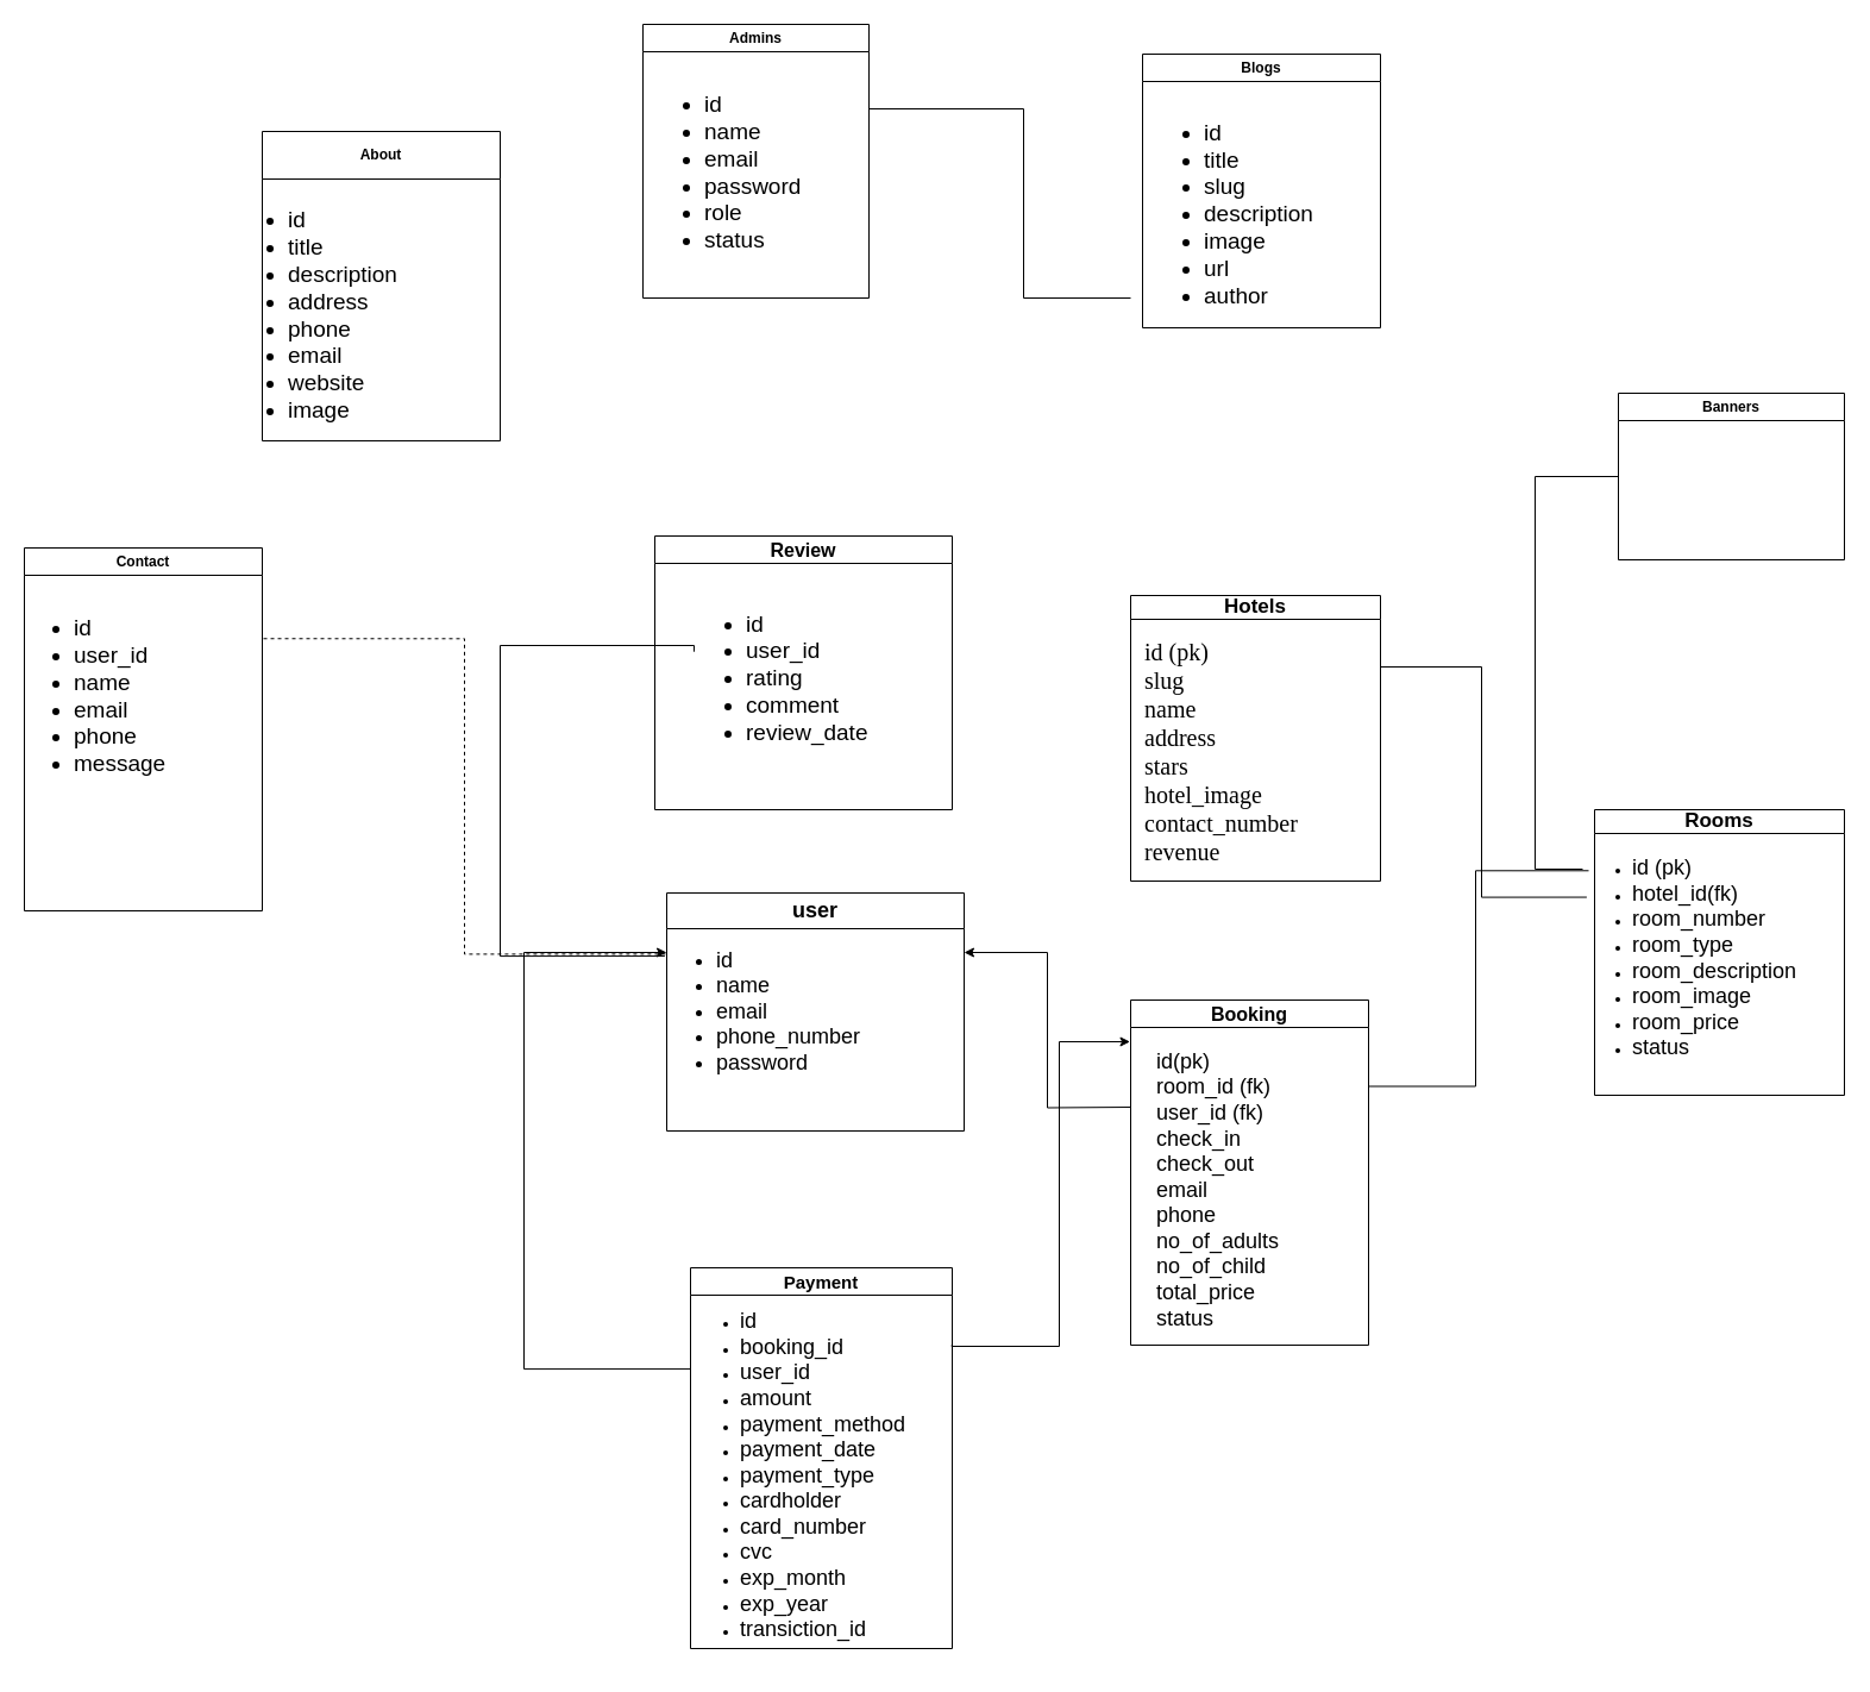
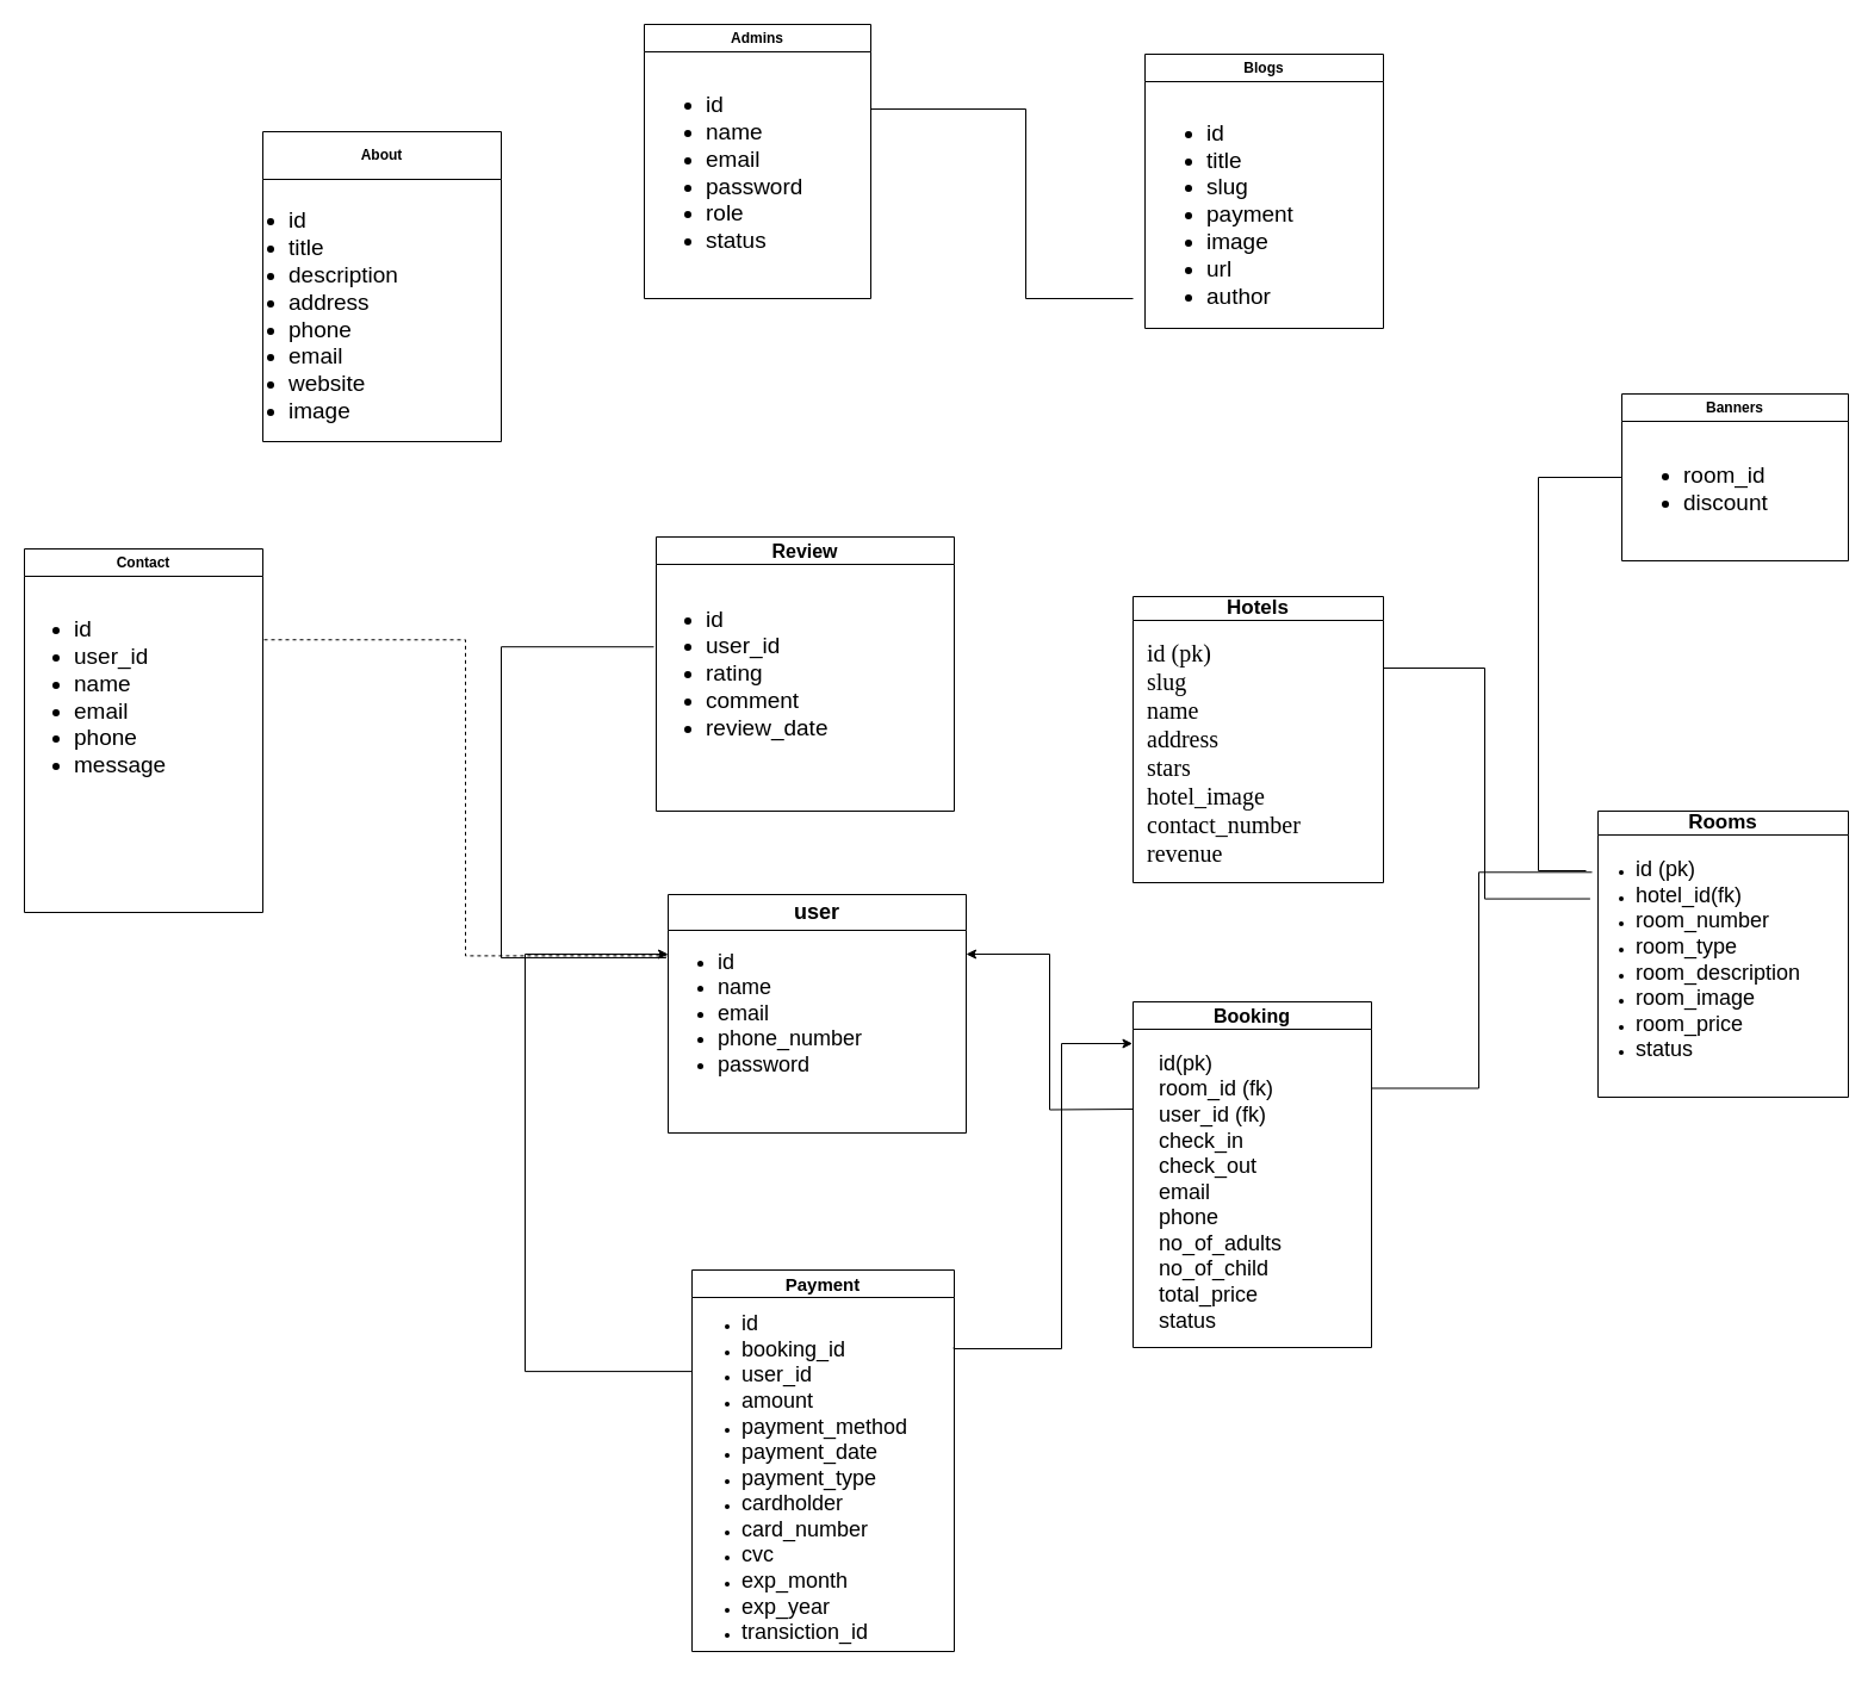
- <mxCell id="23" value="&lt;ul style=&quot;font-size: 19px;&quot;&gt;&lt;li style=&quot;font-size: 19px;&quot;&gt;&lt;font style=&quot;font-size: 19px;&quot;&gt;id&lt;/font&gt;&lt;/li&gt;&lt;li style=&quot;font-size: 19px;&quot;&gt;&lt;font style=&quot;font-size: 19px;&quot;&gt;title&lt;/font&gt;&lt;/li&gt;&lt;li style=&quot;font-size: 19px;&quot;&gt;slug&lt;/li&gt;&lt;li style=&quot;font-size: 19px;&quot;&gt;description&amp;nbsp;&lt;/li&gt;&lt;li style=&quot;font-size: 19px;&quot;&gt;image&lt;/li&gt;&lt;li style=&quot;font-size: 19px;&quot;&gt;url&lt;/li&gt;&lt;li style=&quot;font-size: 19px;&quot;&gt;author&lt;/li&gt;&lt;/ul&gt;" style="text;html=1;align=left;verticalAlign=middle;resizable=0;points=[];autosize=1;strokeColor=none;fillColor=none;fontSize=19;" vertex="1" parent="22"><mxGeometry x="10" y="30" width="160" height="210" as="geometry" /></mxCell>
+ <mxCell id="23" value="&lt;ul style=&quot;font-size: 19px;&quot;&gt;&lt;li style=&quot;font-size: 19px;&quot;&gt;&lt;font style=&quot;font-size: 19px;&quot;&gt;id&lt;/font&gt;&lt;/li&gt;&lt;li style=&quot;font-size: 19px;&quot;&gt;&lt;font style=&quot;font-size: 19px;&quot;&gt;title&lt;/font&gt;&lt;/li&gt;&lt;li style=&quot;font-size: 19px;&quot;&gt;slug&lt;/li&gt;&lt;li style=&quot;font-size: 19px;&quot;&gt;payment&amp;nbsp;&lt;/li&gt;&lt;li style=&quot;font-size: 19px;&quot;&gt;image&lt;/li&gt;&lt;li style=&quot;font-size: 19px;&quot;&gt;url&lt;/li&gt;&lt;li style=&quot;font-size: 19px;&quot;&gt;author&lt;/li&gt;&lt;/ul&gt;" style="text;html=1;align=left;verticalAlign=middle;resizable=0;points=[];autosize=1;strokeColor=none;fillColor=none;fontSize=19;" vertex="1" parent="22"><mxGeometry x="10" y="30" width="160" height="210" as="geometry" /></mxCell>
+ <mxCell id="25" value="&lt;ul style=&quot;font-size: 19px;&quot;&gt;&lt;li style=&quot;font-size: 19px;&quot;&gt;room_id&lt;/li&gt;&lt;li style=&quot;font-size: 19px;&quot;&gt;discount&lt;/li&gt;&lt;/ul&gt;" style="text;html=1;align=left;verticalAlign=middle;resizable=0;points=[];autosize=1;strokeColor=none;fillColor=none;fontSize=19;" vertex="1" parent="24"><mxGeometry x="10" y="30" width="130" height="100" as="geometry" /></mxCell>
- <mxCell id="13" value="&lt;ul style=&quot;font-size: 19px;&quot;&gt;&lt;li style=&quot;font-size: 19px;&quot;&gt;&lt;font style=&quot;font-size: 19px;&quot;&gt;id&lt;/font&gt;&lt;/li&gt;&lt;li style=&quot;font-size: 19px;&quot;&gt;&lt;font style=&quot;font-size: 19px;&quot;&gt;user_id&lt;/font&gt;&lt;/li&gt;&lt;li style=&quot;font-size: 19px;&quot;&gt;&lt;span style=&quot;font-size: 19px;&quot;&gt;rating&lt;/span&gt;&lt;/li&gt;&lt;li style=&quot;font-size: 19px;&quot;&gt;&lt;span style=&quot;font-size: 19px;&quot;&gt;comment&lt;/span&gt;&lt;/li&gt;&lt;li style=&quot;font-size: 19px;&quot;&gt;&lt;span style=&quot;font-size: 19px;&quot;&gt;review_date&lt;/span&gt;&lt;/li&gt;&lt;/ul&gt;" style="text;html=1;align=left;verticalAlign=middle;resizable=0;points=[];autosize=1;strokeColor=none;fillColor=none;fontSize=19;" parent="12" vertex="1"><mxGeometry x="35" y="35" width="170" height="170" as="geometry" /></mxCell>
+ <mxCell id="13" value="&lt;ul style=&quot;font-size: 19px;&quot;&gt;&lt;li style=&quot;font-size: 19px;&quot;&gt;&lt;font style=&quot;font-size: 19px;&quot;&gt;id&lt;/font&gt;&lt;/li&gt;&lt;li style=&quot;font-size: 19px;&quot;&gt;&lt;font style=&quot;font-size: 19px;&quot;&gt;user_id&lt;/font&gt;&lt;/li&gt;&lt;li style=&quot;font-size: 19px;&quot;&gt;&lt;span style=&quot;font-size: 19px;&quot;&gt;rating&lt;/span&gt;&lt;/li&gt;&lt;li style=&quot;font-size: 19px;&quot;&gt;&lt;span style=&quot;font-size: 19px;&quot;&gt;comment&lt;/span&gt;&lt;/li&gt;&lt;li style=&quot;font-size: 19px;&quot;&gt;&lt;span style=&quot;font-size: 19px;&quot;&gt;review_date&lt;/span&gt;&lt;/li&gt;&lt;/ul&gt;" style="text;html=1;align=left;verticalAlign=middle;resizable=0;points=[];autosize=1;strokeColor=none;fillColor=none;fontSize=19;" parent="12" vertex="1"><mxGeometry y="30" width="170" height="170" as="geometry" /></mxCell>
